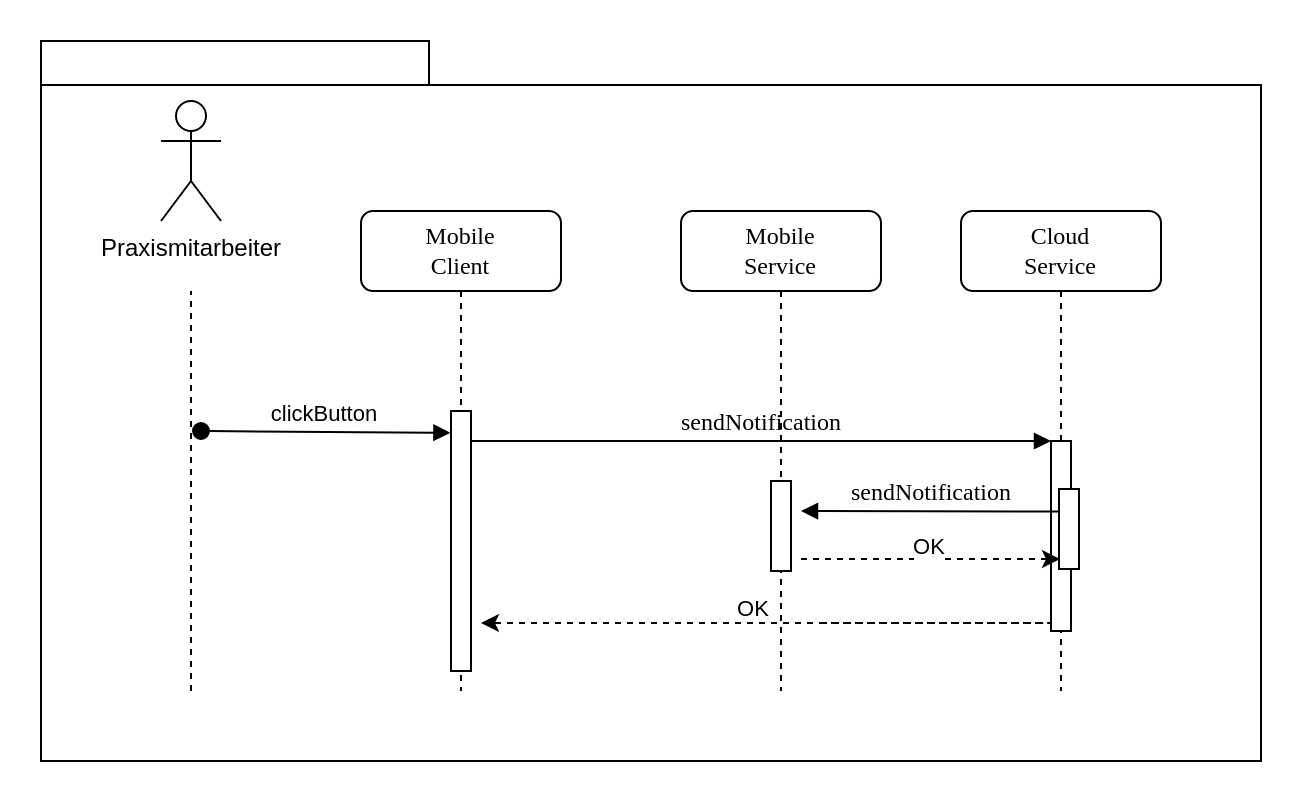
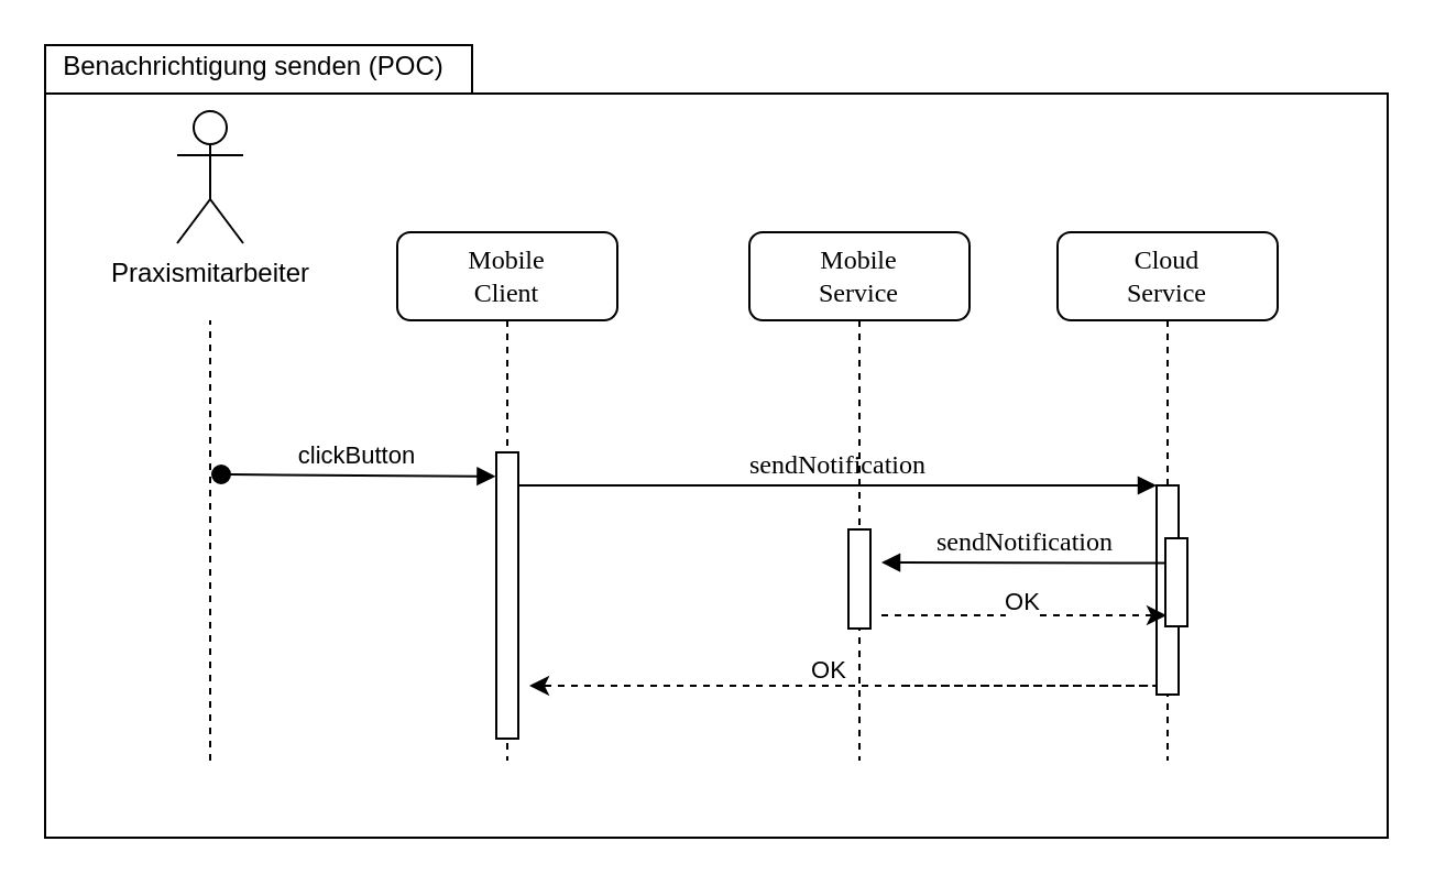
+ <mxCell id="19" value="Benachrichtigung senden (POC)" style="text;html=1;strokeColor=none;fillColor=none;align=center;verticalAlign=middle;whiteSpace=wrap;rounded=0;" vertex="1" parent="1"><mxGeometry x="20" y="20" width="190" height="20" as="geometry" /></mxCell>
